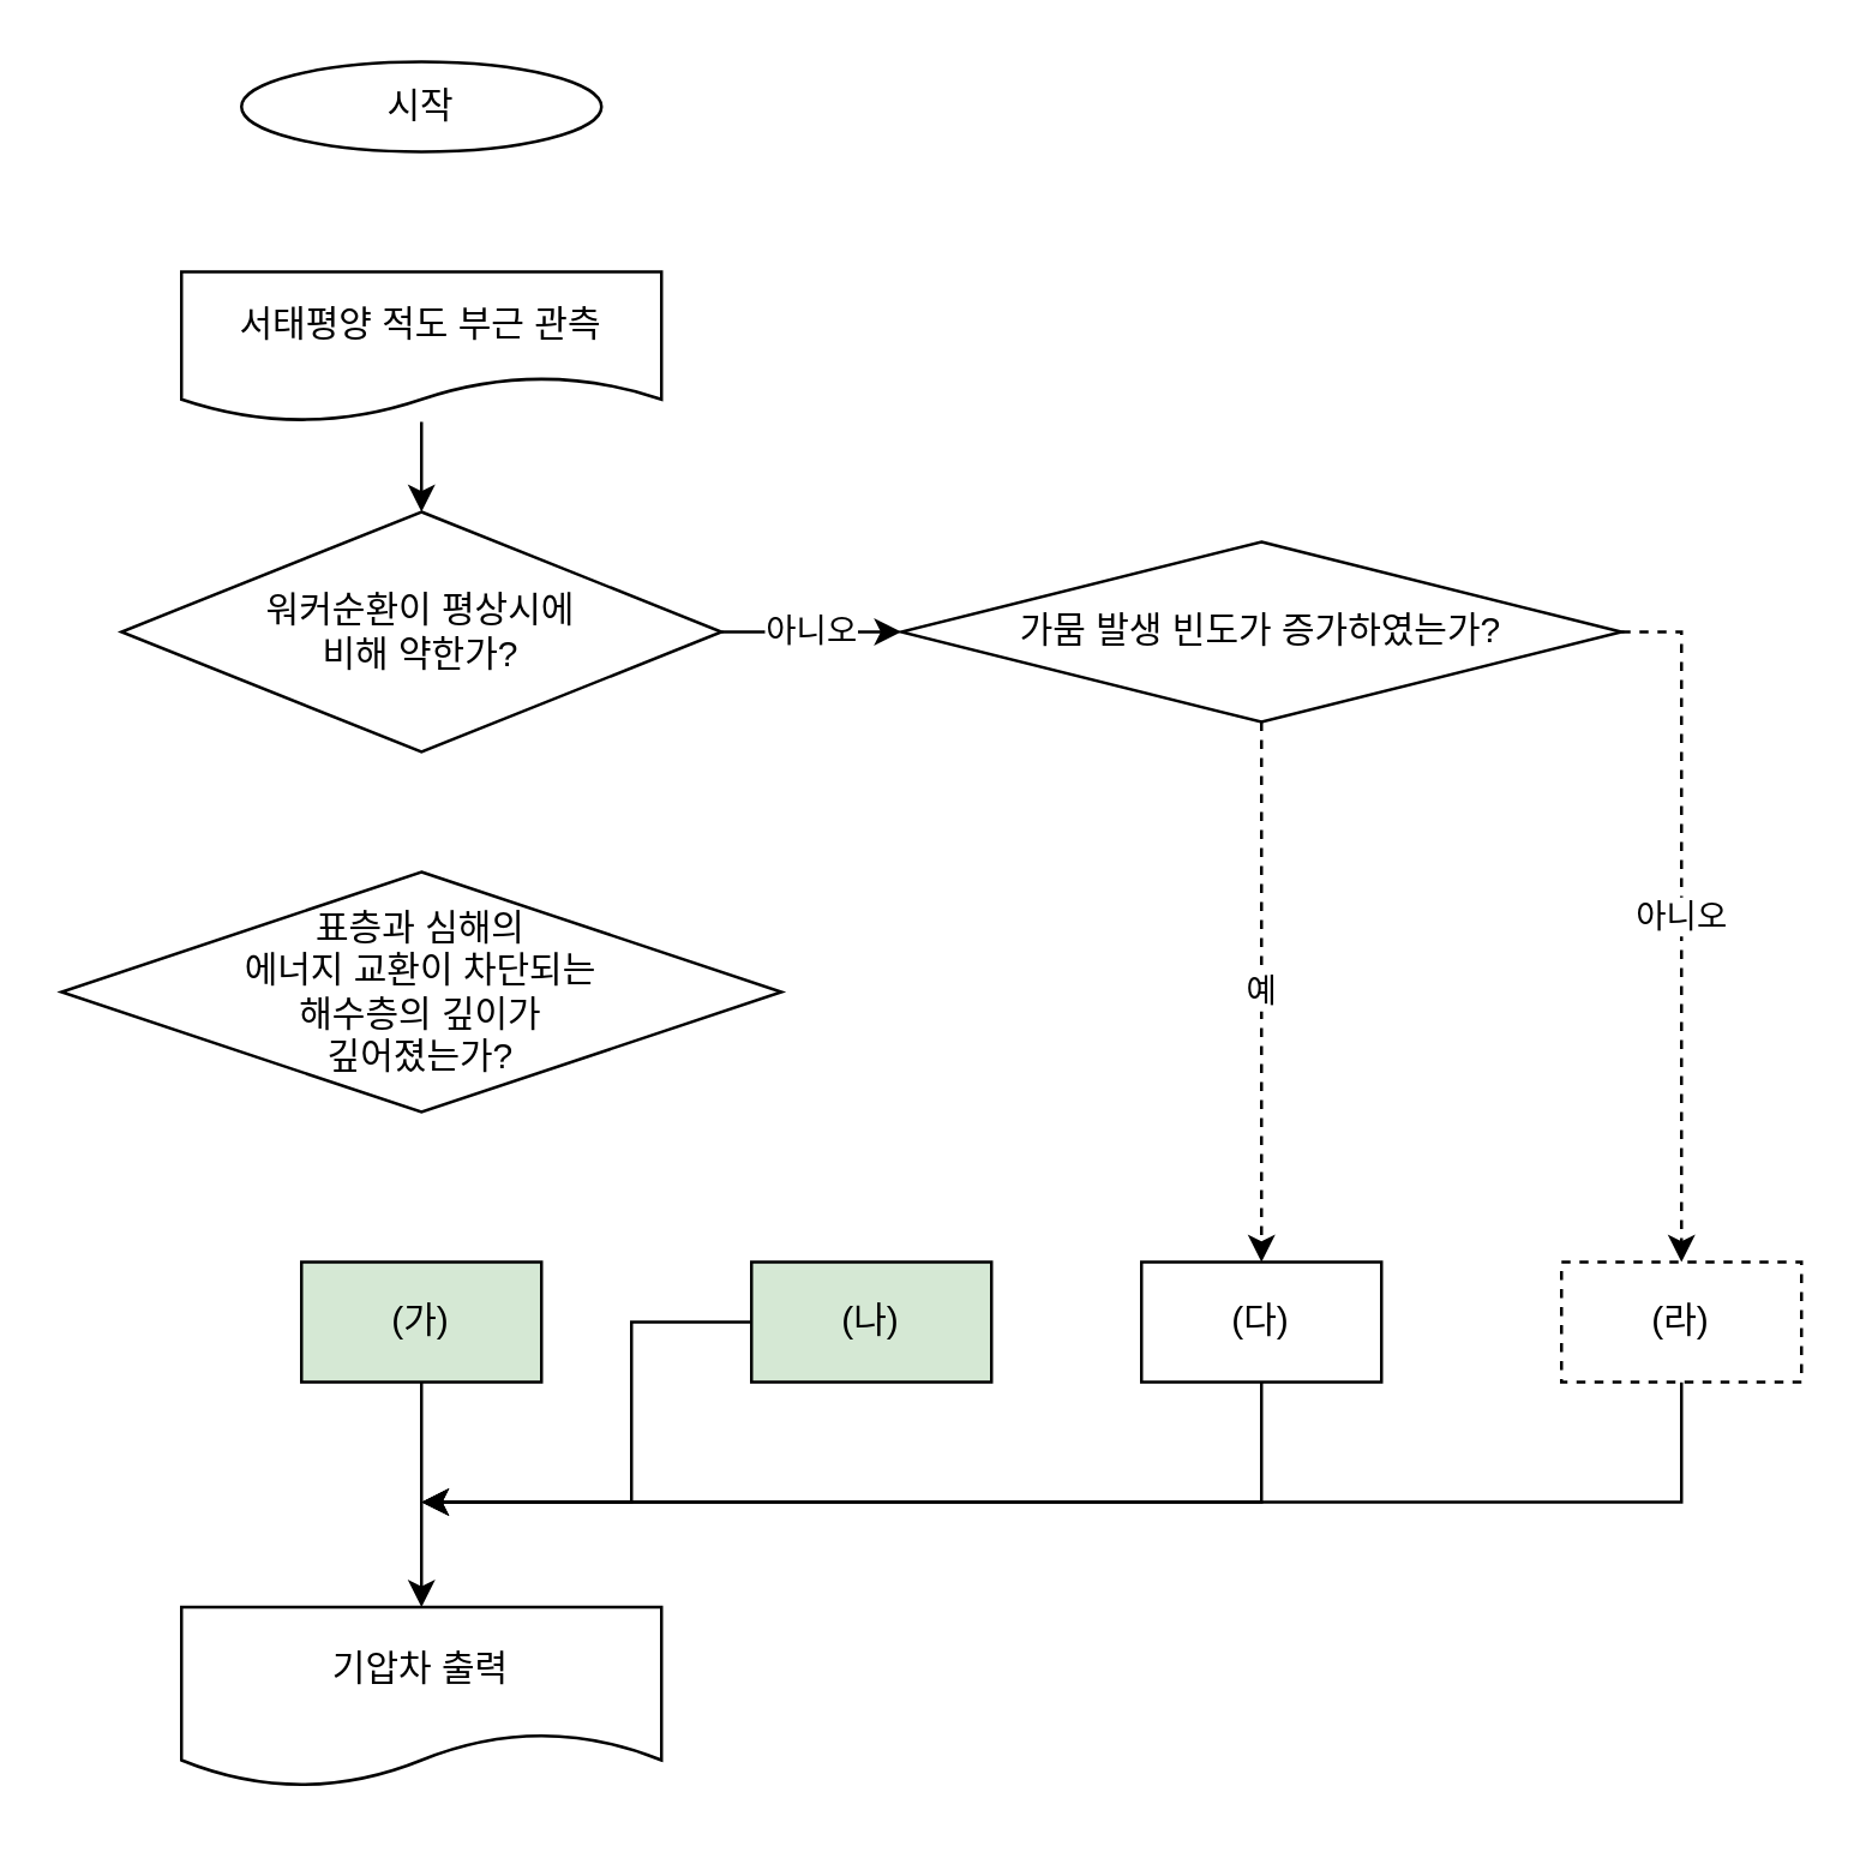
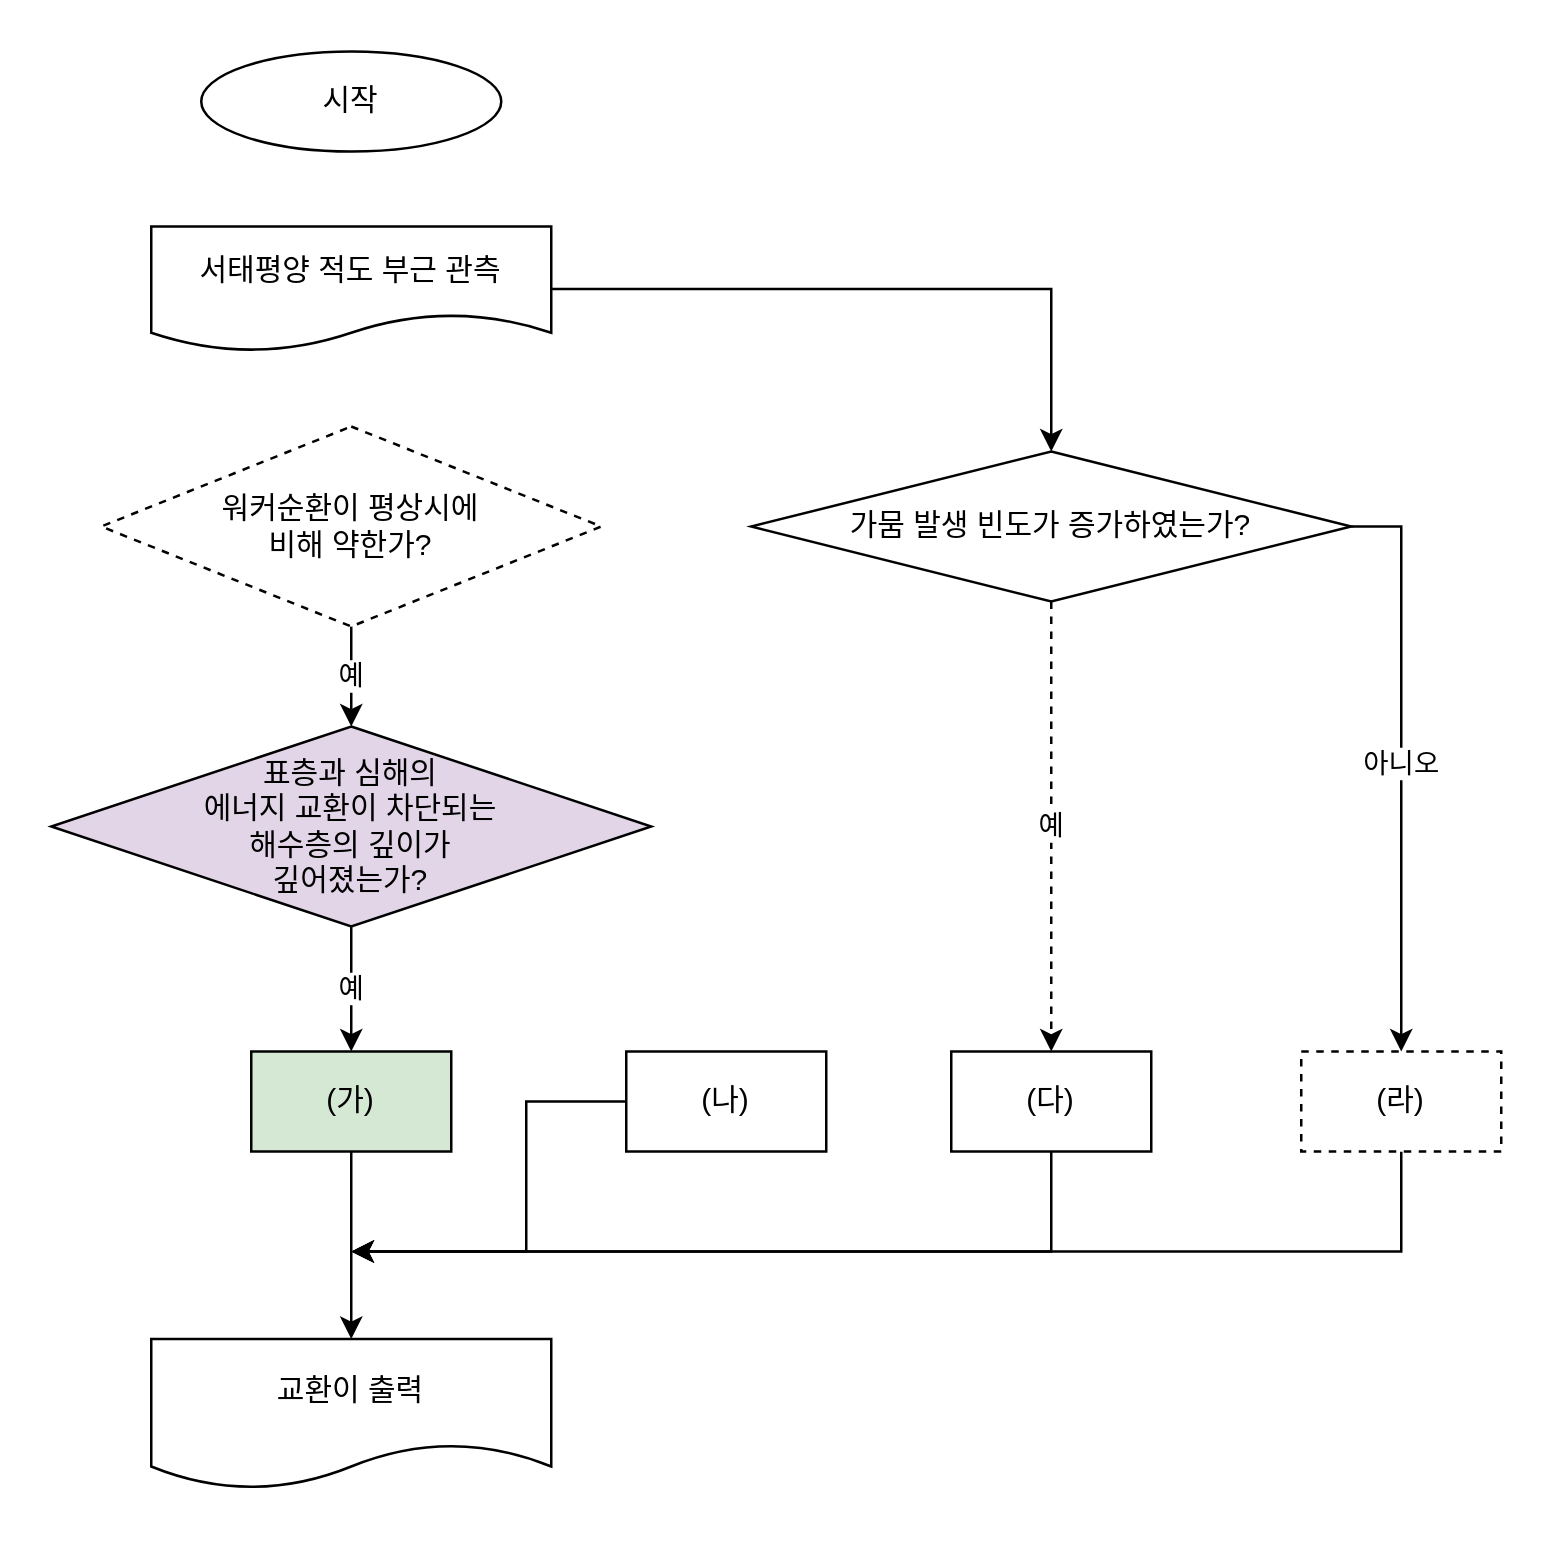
- <mxCell id="3" value="시작" style="ellipse;whiteSpace=wrap;html=1;" vertex="1" parent="1"><mxGeometry x="80" y="20" width="120" height="30" as="geometry" /></mxCell>
+ <mxCell id="3" value="시작" style="ellipse;whiteSpace=wrap;html=1;" vertex="1" parent="1"><mxGeometry x="80" y="20" width="120" height="40" as="geometry" /></mxCell>
- <mxCell id="2" value="" style="edgeStyle=orthogonalEdgeStyle;rounded=0;orthogonalLoop=1;jettySize=auto;html=1;" edge="1" parent="1" source="16" target="6"><mxGeometry relative="1" as="geometry"><mxPoint x="140" y="140" as="sourcePoint" /></mxGeometry></mxCell>
+ <mxCell id="2" value="" style="edgeStyle=orthogonalEdgeStyle;rounded=0;orthogonalLoop=1;jettySize=auto;html=1;" edge="1" parent="1" source="16" target="11"><mxGeometry relative="1" as="geometry"><mxPoint x="140" y="140" as="sourcePoint" /></mxGeometry></mxCell>
- <mxCell id="6" value="워커순환이 평상시에&lt;br&gt;비해 약한가?" style="rhombus;whiteSpace=wrap;html=1;" vertex="1" parent="1"><mxGeometry x="40" y="170" width="200" height="80" as="geometry" /></mxCell>
+ <mxCell id="6" value="워커순환이 평상시에&lt;br&gt;비해 약한가?" style="rhombus;whiteSpace=wrap;html=1;dashed=1;" vertex="1" parent="1"><mxGeometry x="40" y="170" width="200" height="80" as="geometry" /></mxCell>
- <mxCell id="5" value="아니오" style="edgeStyle=orthogonalEdgeStyle;rounded=0;orthogonalLoop=1;jettySize=auto;html=1;" edge="1" parent="1" source="6" target="11"><mxGeometry relative="1" as="geometry"><Array as="points"><mxPoint x="300" y="210" /><mxPoint x="300" y="210" /></Array></mxGeometry></mxCell>
- <mxCell id="10" value="아니오" style="edgeStyle=orthogonalEdgeStyle;rounded=0;orthogonalLoop=1;jettySize=auto;html=1;dashed=1;" edge="1" parent="1" source="11" target="21"><mxGeometry relative="1" as="geometry"><Array as="points"><mxPoint x="560" y="210" /></Array></mxGeometry></mxCell>
+ <mxCell id="10" value="아니오" style="edgeStyle=orthogonalEdgeStyle;rounded=0;orthogonalLoop=1;jettySize=auto;html=1;" edge="1" parent="1" source="11" target="21"><mxGeometry relative="1" as="geometry"><Array as="points"><mxPoint x="560" y="210" /></Array></mxGeometry></mxCell>
+ <mxCell id="4" value="예" style="edgeStyle=orthogonalEdgeStyle;rounded=0;orthogonalLoop=1;jettySize=auto;html=1;" edge="1" parent="1" source="6" target="8"><mxGeometry relative="1" as="geometry" /></mxCell>
- <mxCell id="8" value="표층과 심해의&lt;br&gt;에너지 교환이 차단되는&lt;br&gt;해수층의 깊이가&lt;br&gt;깊어졌는가?" style="rhombus;whiteSpace=wrap;html=1;" vertex="1" parent="1"><mxGeometry x="20" y="290" width="240" height="80" as="geometry" /></mxCell>
+ <mxCell id="8" value="표층과 심해의&lt;br&gt;에너지 교환이 차단되는&lt;br&gt;해수층의 깊이가&lt;br&gt;깊어졌는가?" style="rhombus;whiteSpace=wrap;html=1;fillColor=#e1d5e7;" vertex="1" parent="1"><mxGeometry x="20" y="290" width="240" height="80" as="geometry" /></mxCell>
+ <mxCell id="7" value="예" style="edgeStyle=orthogonalEdgeStyle;rounded=0;orthogonalLoop=1;jettySize=auto;html=1;" edge="1" parent="1" source="8" target="13"><mxGeometry relative="1" as="geometry" /></mxCell>
- <mxCell id="15" value="(나)" style="whiteSpace=wrap;html=1;fillColor=#d5e8d4;" vertex="1" parent="1"><mxGeometry x="250" y="420" width="80" height="40" as="geometry" /></mxCell>
+ <mxCell id="15" value="(나)" style="whiteSpace=wrap;html=1;" vertex="1" parent="1"><mxGeometry x="250" y="420" width="80" height="40" as="geometry" /></mxCell>
- <mxCell id="17" value="기압차 출력" style="shape=document;whiteSpace=wrap;html=1;boundedLbl=1;" vertex="1" parent="1"><mxGeometry x="60" y="535" width="160" height="60" as="geometry" /></mxCell>
+ <mxCell id="17" value="교환이 출력" style="shape=document;whiteSpace=wrap;html=1;boundedLbl=1;" vertex="1" parent="1"><mxGeometry x="60" y="535" width="160" height="60" as="geometry" /></mxCell>
